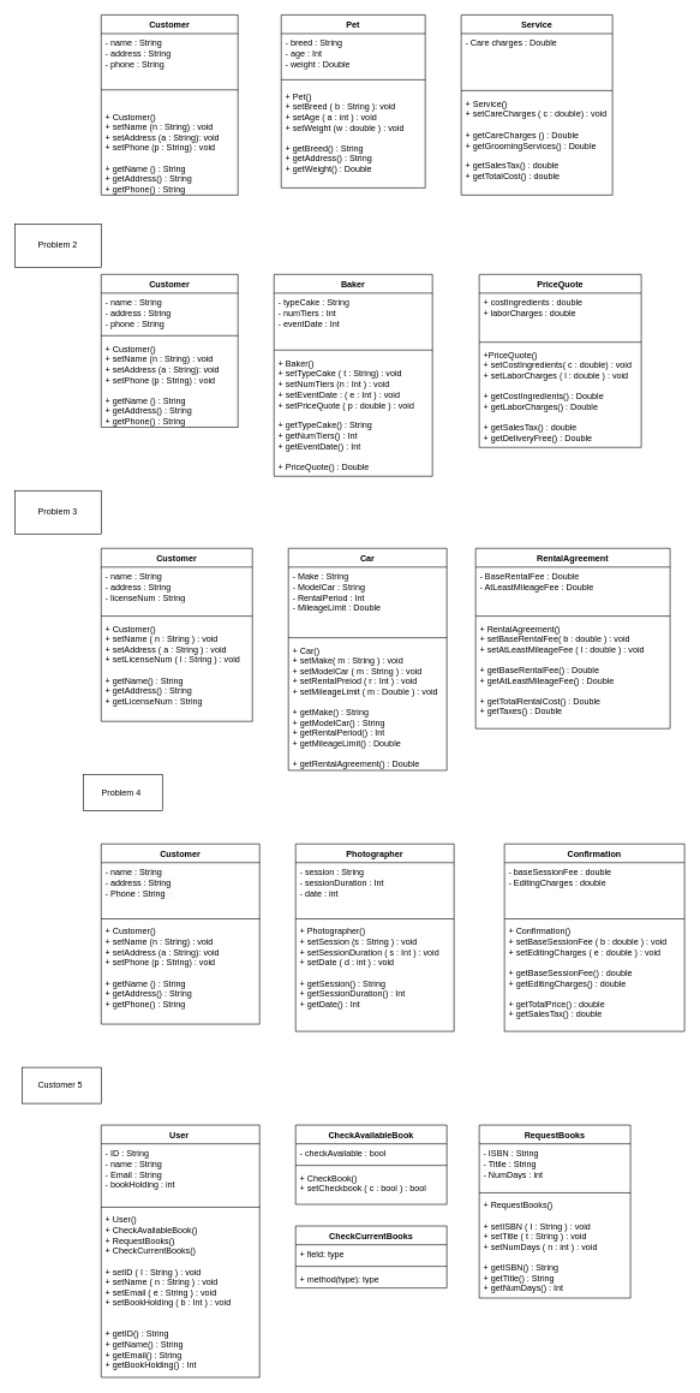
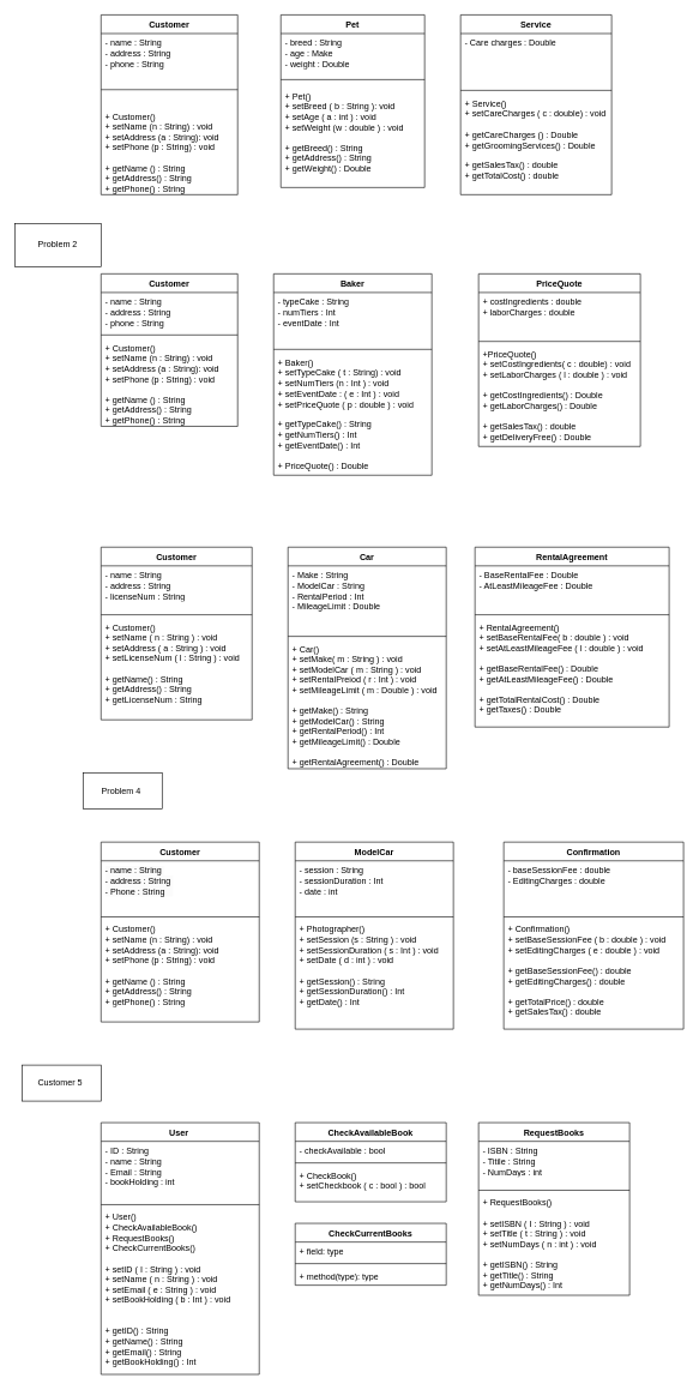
- <mxCell id="7" value="- breed : String&amp;nbsp;&lt;div&gt;- age : Int&amp;nbsp;&lt;/div&gt;&lt;div&gt;- weight : Double&lt;/div&gt;" style="text;strokeColor=none;fillColor=none;align=left;verticalAlign=top;spacingLeft=4;spacingRight=4;overflow=hidden;rotatable=0;points=[[0,0.5],[1,0.5]];portConstraint=eastwest;whiteSpace=wrap;html=1;" vertex="1" parent="6"><mxGeometry y="26" width="200" height="54" as="geometry" /></mxCell>
+ <mxCell id="7" value="- breed : String&amp;nbsp;&lt;div&gt;- age : Make&amp;nbsp;&lt;/div&gt;&lt;div&gt;- weight : Double&lt;/div&gt;" style="text;strokeColor=none;fillColor=none;align=left;verticalAlign=top;spacingLeft=4;spacingRight=4;overflow=hidden;rotatable=0;points=[[0,0.5],[1,0.5]];portConstraint=eastwest;whiteSpace=wrap;html=1;" vertex="1" parent="6"><mxGeometry y="26" width="200" height="54" as="geometry" /></mxCell>
- <mxCell id="27" value="Problem 3" style="html=1;whiteSpace=wrap;" vertex="1" parent="1"><mxGeometry x="20" y="680" width="120" height="60" as="geometry" /></mxCell>
- <mxCell id="45" value="Photographer" style="swimlane;fontStyle=1;align=center;verticalAlign=top;childLayout=stackLayout;horizontal=1;startSize=26;horizontalStack=0;resizeParent=1;resizeParentMax=0;resizeLast=0;collapsible=1;marginBottom=0;whiteSpace=wrap;html=1;" vertex="1" parent="1"><mxGeometry x="410" y="1170" width="220" height="260" as="geometry" /></mxCell>
+ <mxCell id="45" value="ModelCar" style="swimlane;fontStyle=1;align=center;verticalAlign=top;childLayout=stackLayout;horizontal=1;startSize=26;horizontalStack=0;resizeParent=1;resizeParentMax=0;resizeLast=0;collapsible=1;marginBottom=0;whiteSpace=wrap;html=1;" vertex="1" parent="1"><mxGeometry x="410" y="1170" width="220" height="260" as="geometry" /></mxCell>
